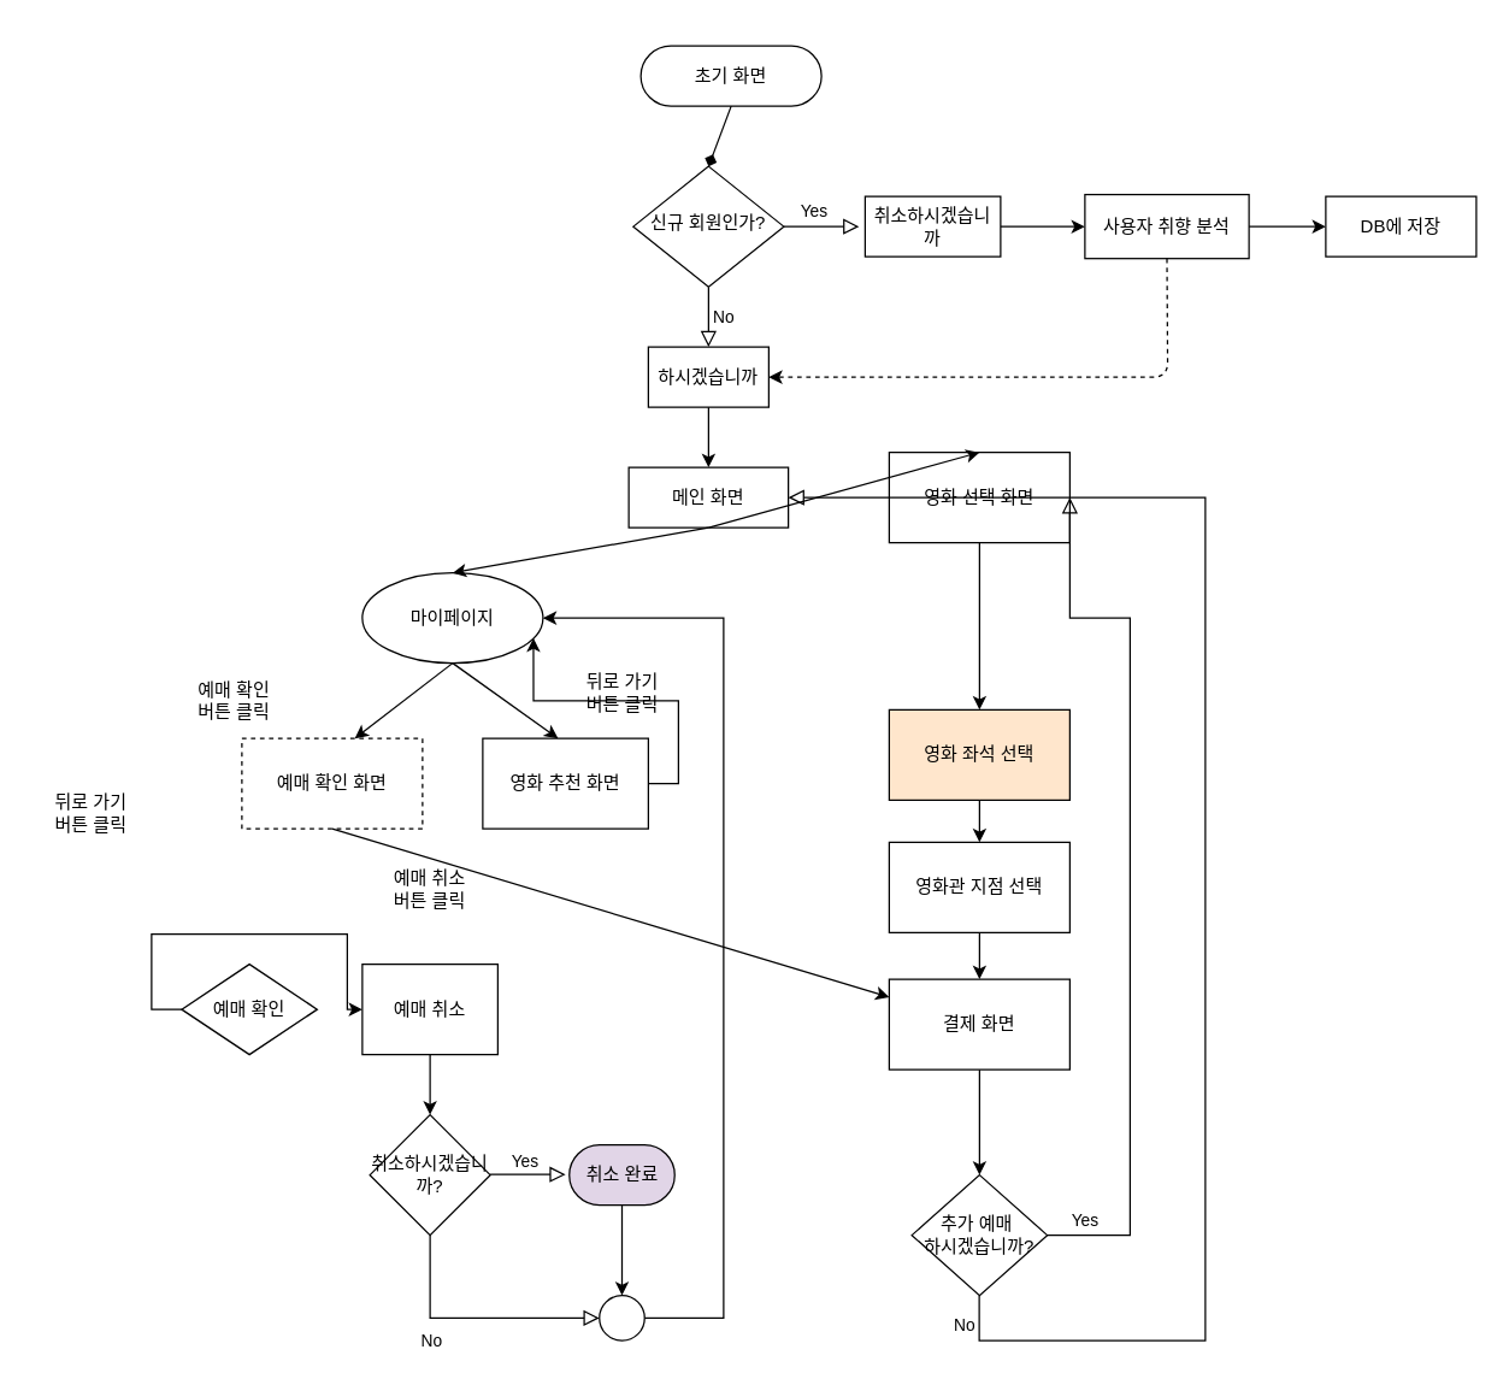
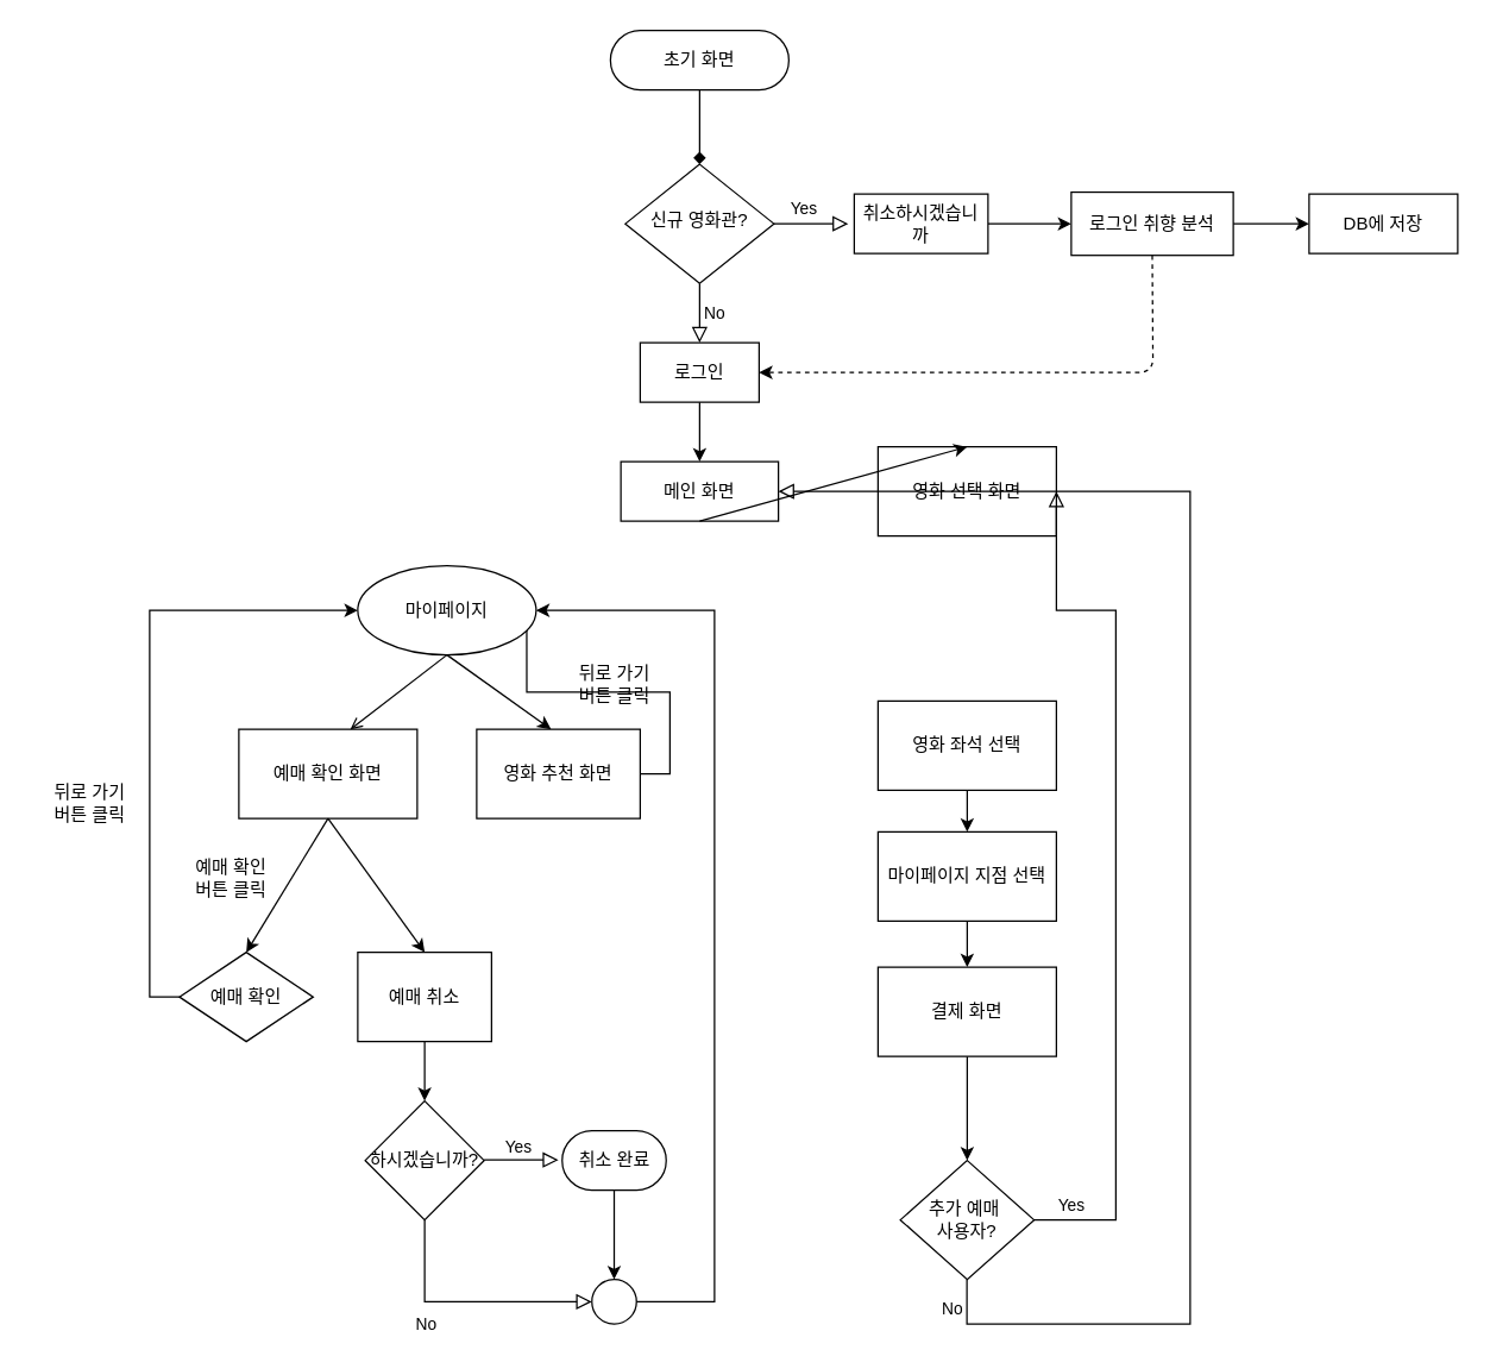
- <mxCell id="2" value="초기 화면" style="rounded=1;whiteSpace=wrap;html=1;fontSize=12;glass=0;strokeWidth=1;shadow=0;arcSize=50;" parent="1" vertex="1"><mxGeometry x="425" y="30" width="120" height="40" as="geometry" /></mxCell>
+ <mxCell id="2" value="초기 화면" style="rounded=1;whiteSpace=wrap;html=1;fontSize=12;glass=0;strokeWidth=1;shadow=0;arcSize=50;" parent="1" vertex="1"><mxGeometry x="410" y="20" width="120" height="40" as="geometry" /></mxCell>
- <mxCell id="5" value="신규 회원인가?" style="rhombus;whiteSpace=wrap;html=1;shadow=0;fontFamily=Helvetica;fontSize=12;align=center;strokeWidth=1;spacing=6;spacingTop=-4;" parent="1" vertex="1"><mxGeometry x="420" y="110" width="100" height="80" as="geometry" /></mxCell>
+ <mxCell id="5" value="신규 영화관?" style="rhombus;whiteSpace=wrap;html=1;shadow=0;fontFamily=Helvetica;fontSize=12;align=center;strokeWidth=1;spacing=6;spacingTop=-4;" parent="1" vertex="1"><mxGeometry x="420" y="110" width="100" height="80" as="geometry" /></mxCell>
- <mxCell id="8" value="사용자 취향 분석" style="whiteSpace=wrap;html=1;rounded=0;" vertex="1" parent="1"><mxGeometry x="720" y="128.75" width="109" height="42.5" as="geometry" /></mxCell>
+ <mxCell id="8" value="로그인 취향 분석" style="whiteSpace=wrap;html=1;rounded=0;" vertex="1" parent="1"><mxGeometry x="720" y="128.75" width="109" height="42.5" as="geometry" /></mxCell>
- <mxCell id="9" value="하시겠습니까" style="rounded=0;whiteSpace=wrap;html=1;" vertex="1" parent="1"><mxGeometry x="430" y="230" width="80" height="40" as="geometry" /></mxCell>
+ <mxCell id="9" value="로그인" style="rounded=0;whiteSpace=wrap;html=1;" vertex="1" parent="1"><mxGeometry x="430" y="230" width="80" height="40" as="geometry" /></mxCell>
- <mxCell id="40" value="" style="endArrow=classic;html=1;exitX=0.5;exitY=1;exitDx=0;exitDy=0;entryX=0.5;entryY=0;entryDx=0;entryDy=0;" edge="1" parent="1" source="19" target="16"><mxGeometry width="50" height="50" relative="1" as="geometry"><mxPoint x="570" y="470" as="sourcePoint" /><mxPoint x="620" y="420" as="targetPoint" /></mxGeometry></mxCell>
- <mxCell id="12" style="edgeStyle=orthogonalEdgeStyle;rounded=0;orthogonalLoop=1;jettySize=auto;html=1;exitX=0.5;exitY=1;exitDx=0;exitDy=0;entryX=0.5;entryY=0;entryDx=0;entryDy=0;" edge="1" parent="1" source="13" target="43"><mxGeometry relative="1" as="geometry" /></mxCell>
- <mxCell id="14" style="edgeStyle=orthogonalEdgeStyle;rounded=0;orthogonalLoop=1;jettySize=auto;html=1;exitX=1;exitY=0.5;exitDx=0;exitDy=0;entryX=1;entryY=0.75;entryDx=0;entryDy=0;" edge="1" parent="1" source="15" target="16"><mxGeometry relative="1" as="geometry" /></mxCell>
+ <mxCell id="14" style="edgeStyle=orthogonalEdgeStyle;rounded=0;orthogonalLoop=1;jettySize=auto;html=1;exitX=1;exitY=0.5;exitDx=0;exitDy=0;entryX=1;entryY=0.75;entryDx=0;entryDy=0;endArrow=none;" edge="1" parent="1" source="15" target="16"><mxGeometry relative="1" as="geometry" /></mxCell>
- <mxCell id="28" value="예매 확인 버튼 클릭" style="text;html=1;strokeColor=none;fillColor=none;align=center;verticalAlign=middle;whiteSpace=wrap;rounded=0;" vertex="1" parent="1"><mxGeometry x="125" y="455" width="60" height="20" as="geometry" /></mxCell>
+ <mxCell id="28" value="예매 확인 버튼 클릭" style="text;html=1;strokeColor=none;fillColor=none;align=center;verticalAlign=middle;whiteSpace=wrap;rounded=0;" vertex="1" parent="1"><mxGeometry x="125" y="580" width="60" height="20" as="geometry" /></mxCell>
- <mxCell id="22" value="" style="endArrow=classic;html=1;exitX=0.5;exitY=1;exitDx=0;exitDy=0;entryX=0.625;entryY=0;entryDx=0;entryDy=0;entryPerimeter=0;" edge="1" parent="1" source="16" target="21"><mxGeometry width="50" height="50" relative="1" as="geometry"><mxPoint x="440" y="380" as="sourcePoint" /><mxPoint x="490" y="330" as="targetPoint" /></mxGeometry></mxCell>
+ <mxCell id="22" value="" style="endArrow=open;html=1;exitX=0.5;exitY=1;exitDx=0;exitDy=0;entryX=0.625;entryY=0;entryDx=0;entryDy=0;entryPerimeter=0;" edge="1" parent="1" source="16" target="21"><mxGeometry width="50" height="50" relative="1" as="geometry"><mxPoint x="440" y="380" as="sourcePoint" /><mxPoint x="490" y="330" as="targetPoint" /></mxGeometry></mxCell>
- <mxCell id="43" value="영화 좌석 선택" style="rounded=0;whiteSpace=wrap;html=1;fillColor=#ffe6cc;" vertex="1" parent="1"><mxGeometry x="590" y="471" width="120" height="60" as="geometry" /></mxCell>
+ <mxCell id="43" value="영화 좌석 선택" style="rounded=0;whiteSpace=wrap;html=1;" vertex="1" parent="1"><mxGeometry x="590" y="471" width="120" height="60" as="geometry" /></mxCell>
- <mxCell id="21" value="예매 확인 화면" style="rounded=0;whiteSpace=wrap;html=1;dashed=1;" vertex="1" parent="1"><mxGeometry x="160" y="490" width="120" height="60" as="geometry" /></mxCell>
+ <mxCell id="21" value="예매 확인 화면" style="rounded=0;whiteSpace=wrap;html=1;" vertex="1" parent="1"><mxGeometry x="160" y="490" width="120" height="60" as="geometry" /></mxCell>
- <mxCell id="45" value="영화관 지점 선택" style="rounded=0;whiteSpace=wrap;html=1;" vertex="1" parent="1"><mxGeometry x="590" y="559" width="120" height="60" as="geometry" /></mxCell>
+ <mxCell id="45" value="마이페이지 지점 선택" style="rounded=0;whiteSpace=wrap;html=1;" vertex="1" parent="1"><mxGeometry x="590" y="559" width="120" height="60" as="geometry" /></mxCell>
- <mxCell id="29" value="예매 취소&lt;br&gt;버튼 클릭" style="text;html=1;strokeColor=none;fillColor=none;align=center;verticalAlign=middle;whiteSpace=wrap;rounded=0;" vertex="1" parent="1"><mxGeometry y="580" width="70" height="20" as="geometry" x="250" /></mxCell>
+ <mxCell id="27" value="" style="endArrow=classic;html=1;exitX=0.5;exitY=1;exitDx=0;exitDy=0;entryX=0.5;entryY=0;entryDx=0;entryDy=0;" edge="1" parent="1" source="21" target="25"><mxGeometry width="50" height="50" relative="1" as="geometry"><mxPoint x="420" y="700" as="sourcePoint" /><mxPoint x="290" y="580" as="targetPoint" /></mxGeometry></mxCell>
- <mxCell id="26" value="" style="endArrow=classic;html=1;exitX=0.5;exitY=1;exitDx=0;exitDy=0;" edge="1" parent="1" source="21" target="47"><mxGeometry width="50" height="50" relative="1" as="geometry"><mxPoint x="420" y="700" as="sourcePoint" /><mxPoint x="470" y="650" as="targetPoint" /></mxGeometry></mxCell>
+ <mxCell id="26" value="" style="endArrow=classic;html=1;exitX=0.5;exitY=1;exitDx=0;exitDy=0;entryX=0.5;entryY=0;entryDx=0;entryDy=0;" edge="1" parent="1" source="21" target="24"><mxGeometry width="50" height="50" relative="1" as="geometry"><mxPoint x="420" y="700" as="sourcePoint" /><mxPoint x="470" y="650" as="targetPoint" /></mxGeometry></mxCell>
- <mxCell id="23" style="edgeStyle=orthogonalEdgeStyle;rounded=0;orthogonalLoop=1;jettySize=auto;html=1;exitX=0;exitY=0.5;exitDx=0;exitDy=0;" edge="1" parent="1" source="24" target="25"><mxGeometry relative="1" as="geometry" /></mxCell>
+ <mxCell id="23" style="edgeStyle=orthogonalEdgeStyle;rounded=0;orthogonalLoop=1;jettySize=auto;html=1;exitX=0;exitY=0.5;exitDx=0;exitDy=0;entryX=0;entryY=0.5;entryDx=0;entryDy=0;" edge="1" parent="1" source="24" target="16"><mxGeometry relative="1" as="geometry" /></mxCell>
- <mxCell id="31" value="취소하시겠습니까?" style="rhombus;whiteSpace=wrap;html=1;" vertex="1" parent="1"><mxGeometry x="245" y="740" width="80" height="80" as="geometry" /></mxCell>
+ <mxCell id="31" value="하시겠습니까?" style="rhombus;whiteSpace=wrap;html=1;" vertex="1" parent="1"><mxGeometry x="245" y="740" width="80" height="80" as="geometry" /></mxCell>
- <mxCell id="35" value="취소 완료" style="rounded=1;whiteSpace=wrap;html=1;arcSize=50;fillColor=#e1d5e7;" vertex="1" parent="1"><mxGeometry x="377.5" y="760" width="70" height="40" as="geometry" /></mxCell>
+ <mxCell id="35" value="취소 완료" style="rounded=1;whiteSpace=wrap;html=1;arcSize=50;" vertex="1" parent="1"><mxGeometry x="377.5" y="760" width="70" height="40" as="geometry" /></mxCell>
- <mxCell id="48" value="추가 예매&amp;nbsp;&lt;br&gt;하시겠습니까?" style="rhombus;whiteSpace=wrap;html=1;rounded=0;" vertex="1" parent="1"><mxGeometry x="605" y="780" width="90" height="80" as="geometry" /></mxCell>
+ <mxCell id="48" value="추가 예매&amp;nbsp;&lt;br&gt;사용자?" style="rhombus;whiteSpace=wrap;html=1;rounded=0;" vertex="1" parent="1"><mxGeometry x="605" y="780" width="90" height="80" as="geometry" /></mxCell>
